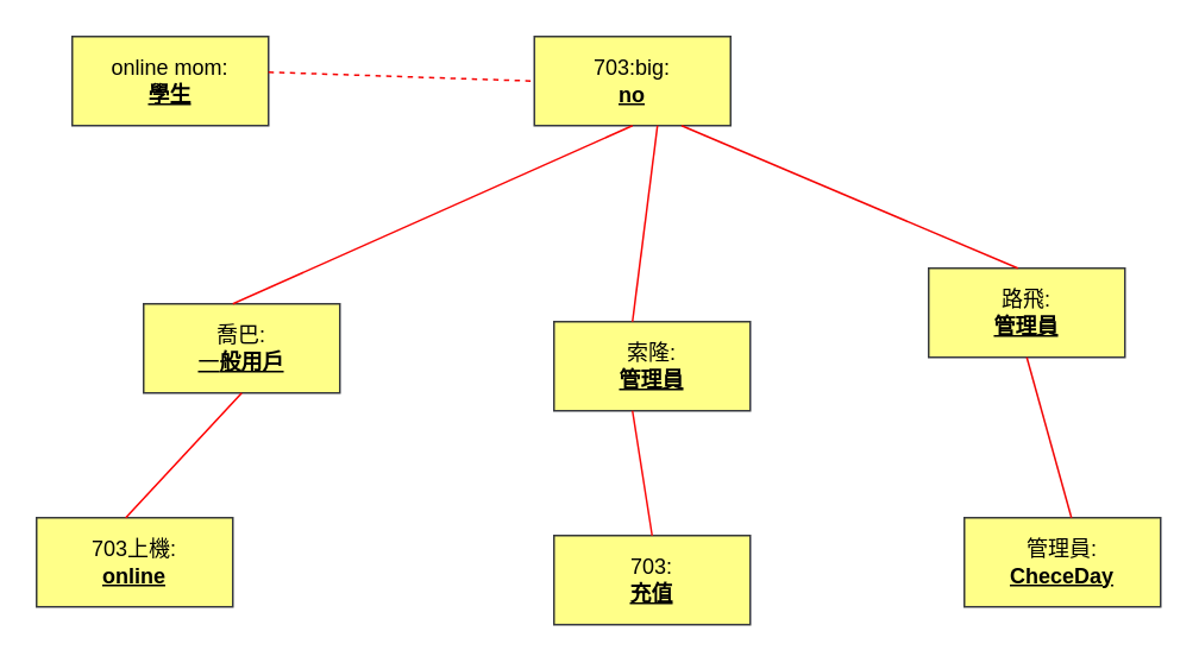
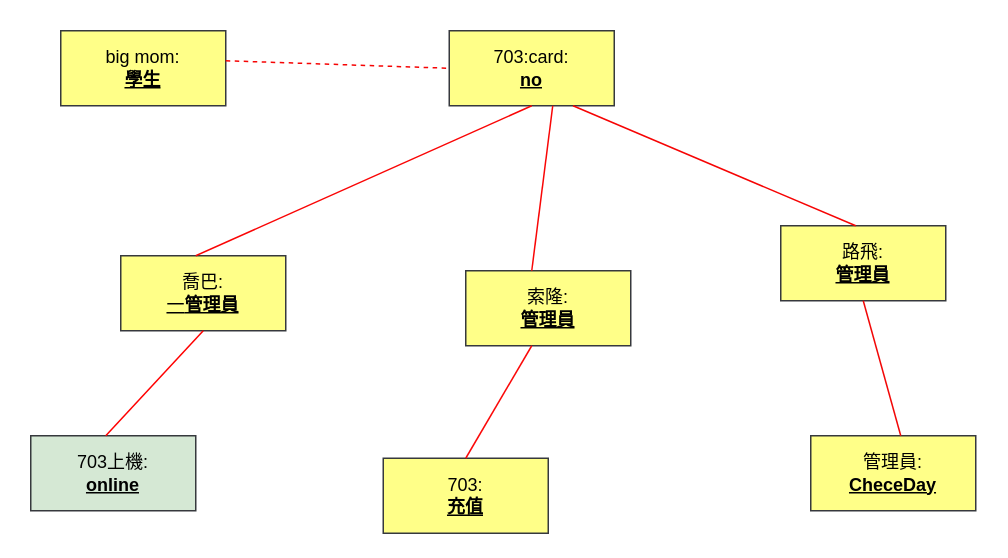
- <mxCell id="2" value="online mom:&lt;br&gt;&lt;b&gt;&lt;u&gt;學生&lt;/u&gt;&lt;/b&gt;" style="html=1;whiteSpace=wrap;fillColor=#ffff88;strokeColor=#36393d;" vertex="1" parent="1"><mxGeometry x="40" y="20" width="110" height="50" as="geometry" /></mxCell>
+ <mxCell id="2" value="big mom:&lt;br&gt;&lt;b&gt;&lt;u&gt;學生&lt;/u&gt;&lt;/b&gt;" style="html=1;whiteSpace=wrap;fillColor=#ffff88;strokeColor=#36393d;" vertex="1" parent="1"><mxGeometry x="40" y="20" width="110" height="50" as="geometry" /></mxCell>
- <mxCell id="3" value="703:big:&lt;br&gt;&lt;b&gt;&lt;u&gt;no&lt;/u&gt;&lt;/b&gt;" style="html=1;whiteSpace=wrap;fillColor=#ffff88;strokeColor=#36393d;" vertex="1" parent="1"><mxGeometry x="299" y="20" width="110" height="50" as="geometry" /></mxCell>
+ <mxCell id="3" value="703:card:&lt;br&gt;&lt;b&gt;&lt;u&gt;no&lt;/u&gt;&lt;/b&gt;" style="html=1;whiteSpace=wrap;fillColor=#ffff88;strokeColor=#36393d;" vertex="1" parent="1"><mxGeometry x="299" y="20" width="110" height="50" as="geometry" /></mxCell>
- <mxCell id="6" value="喬巴:&lt;br&gt;&lt;u&gt;一&lt;b style=&quot;&quot;&gt;般用戶&lt;/b&gt;&lt;/u&gt;" style="html=1;whiteSpace=wrap;fillColor=#ffff88;strokeColor=#36393d;" vertex="1" parent="1"><mxGeometry x="80" y="170" width="110" height="50" as="geometry" /></mxCell>
+ <mxCell id="6" value="喬巴:&lt;br&gt;&lt;u&gt;一&lt;b style=&quot;&quot;&gt;管理員&lt;/b&gt;&lt;/u&gt;" style="html=1;whiteSpace=wrap;fillColor=#ffff88;strokeColor=#36393d;" vertex="1" parent="1"><mxGeometry x="80" y="170" width="110" height="50" as="geometry" /></mxCell>
- <mxCell id="7" value="703上機:&lt;br&gt;&lt;b&gt;&lt;u&gt;online&lt;/u&gt;&lt;/b&gt;" style="html=1;whiteSpace=wrap;fillColor=#ffff88;strokeColor=#36393d;" vertex="1" parent="1"><mxGeometry x="20" y="290" width="110" height="50" as="geometry" /></mxCell>
+ <mxCell id="7" value="703上機:&lt;br&gt;&lt;b&gt;&lt;u&gt;online&lt;/u&gt;&lt;/b&gt;" style="html=1;whiteSpace=wrap;fillColor=#d5e8d4;strokeColor=#36393d;" vertex="1" parent="1"><mxGeometry x="20" y="290" width="110" height="50" as="geometry" /></mxCell>
- <mxCell id="5" value="703:&lt;br&gt;&lt;b&gt;&lt;u&gt;充值&lt;/u&gt;&lt;/b&gt;" style="html=1;whiteSpace=wrap;fillColor=#ffff88;strokeColor=#36393d;" vertex="1" parent="1"><mxGeometry x="310" y="300" width="110" height="50" as="geometry" /></mxCell>
+ <mxCell id="5" value="703:&lt;br&gt;&lt;b&gt;&lt;u&gt;充值&lt;/u&gt;&lt;/b&gt;" style="html=1;whiteSpace=wrap;fillColor=#ffff88;strokeColor=#36393d;" vertex="1" parent="1"><mxGeometry x="255" y="305" width="110" height="50" as="geometry" /></mxCell>
